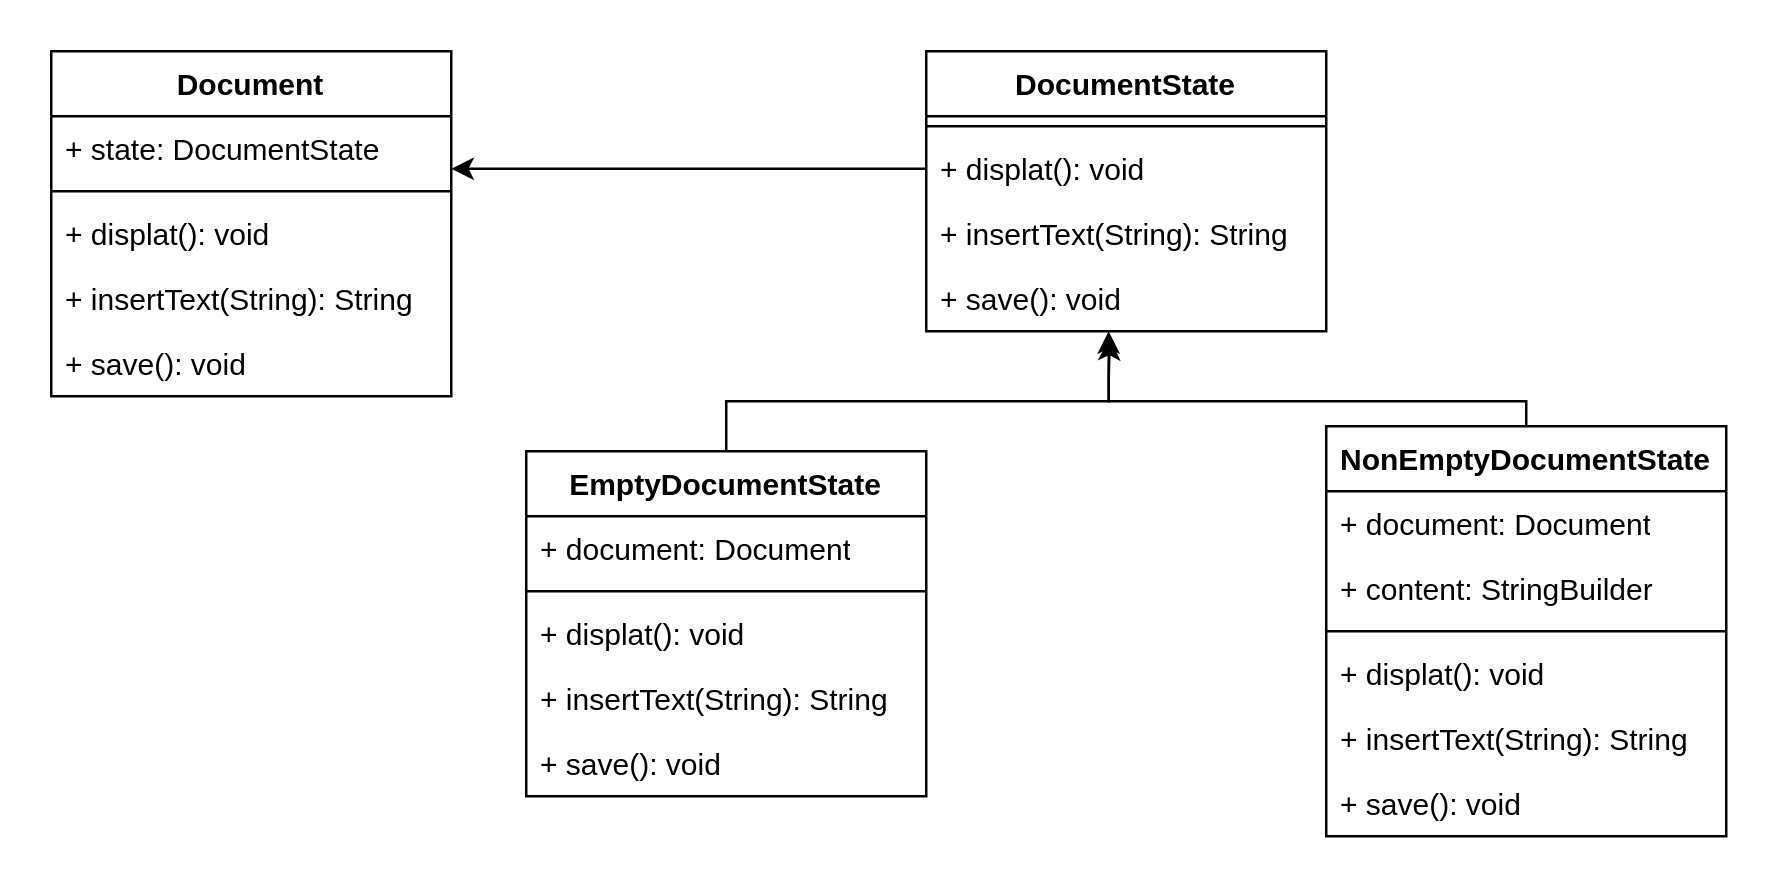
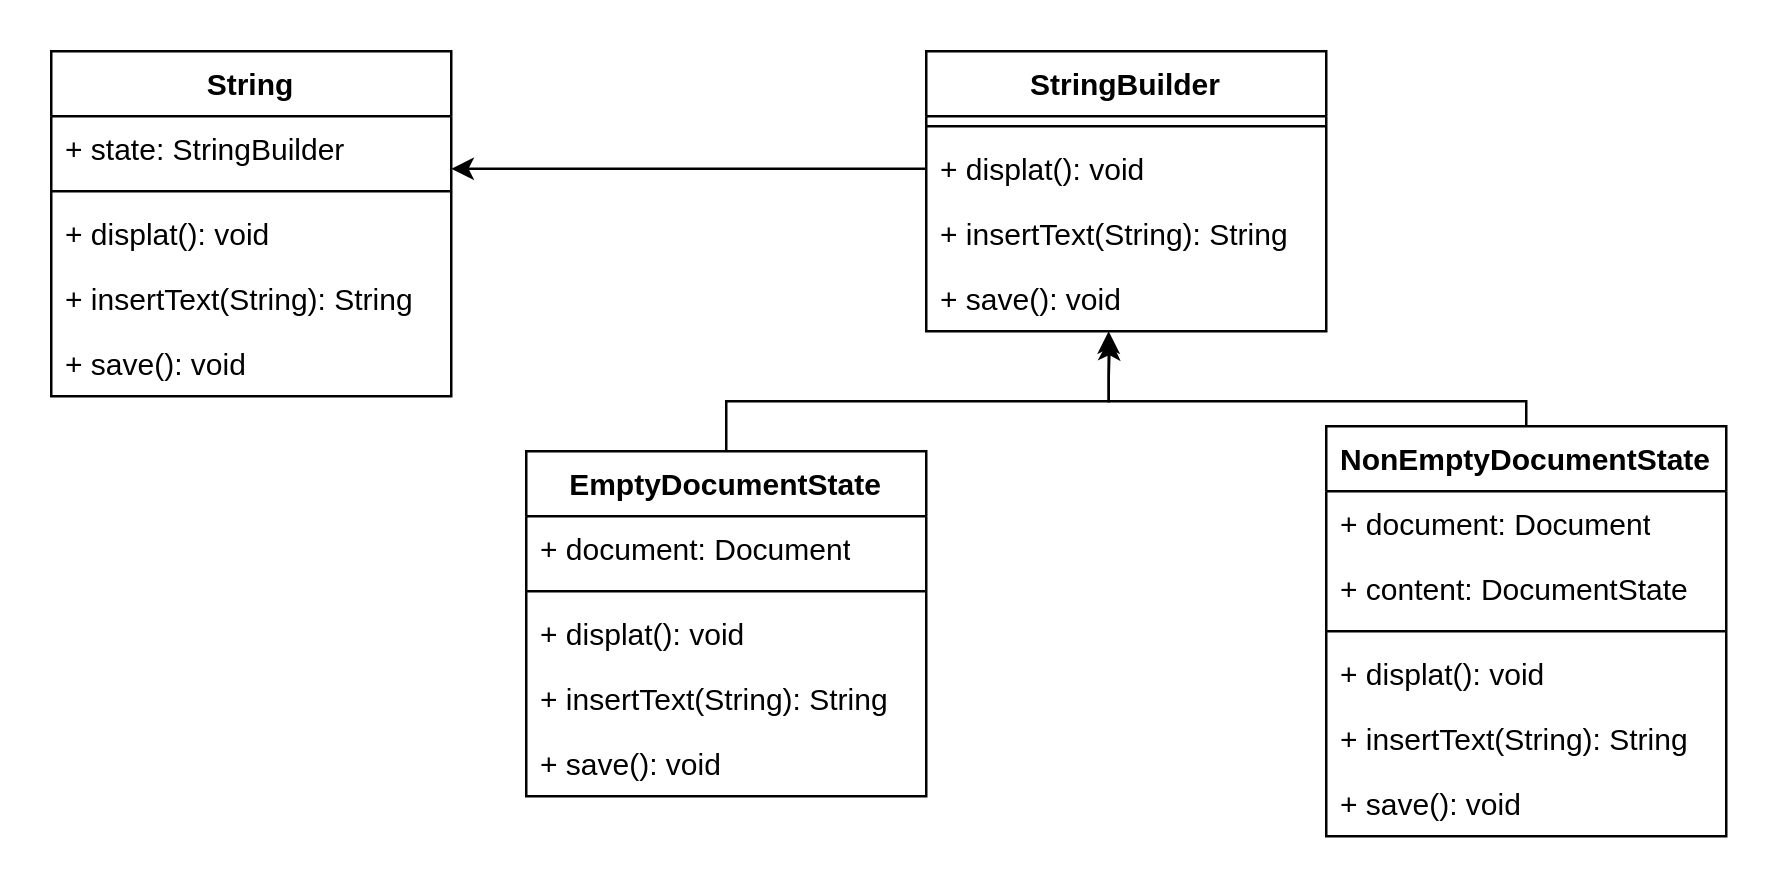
- <mxCell id="2" value="Document" style="swimlane;fontStyle=1;align=center;verticalAlign=top;childLayout=stackLayout;horizontal=1;startSize=26;horizontalStack=0;resizeParent=1;resizeParentMax=0;resizeLast=0;collapsible=1;marginBottom=0;whiteSpace=wrap;html=1;" vertex="1" parent="1"><mxGeometry x="20" y="20" width="160" height="138" as="geometry" /></mxCell>
+ <mxCell id="2" value="String" style="swimlane;fontStyle=1;align=center;verticalAlign=top;childLayout=stackLayout;horizontal=1;startSize=26;horizontalStack=0;resizeParent=1;resizeParentMax=0;resizeLast=0;collapsible=1;marginBottom=0;whiteSpace=wrap;html=1;" vertex="1" parent="1"><mxGeometry x="20" y="20" width="160" height="138" as="geometry" /></mxCell>
- <mxCell id="8" value="DocumentState" style="swimlane;fontStyle=1;align=center;verticalAlign=top;childLayout=stackLayout;horizontal=1;startSize=26;horizontalStack=0;resizeParent=1;resizeParentMax=0;resizeLast=0;collapsible=1;marginBottom=0;whiteSpace=wrap;html=1;" vertex="1" parent="1"><mxGeometry x="370" y="20" width="160" height="112" as="geometry" /></mxCell>
+ <mxCell id="8" value="StringBuilder" style="swimlane;fontStyle=1;align=center;verticalAlign=top;childLayout=stackLayout;horizontal=1;startSize=26;horizontalStack=0;resizeParent=1;resizeParentMax=0;resizeLast=0;collapsible=1;marginBottom=0;whiteSpace=wrap;html=1;" vertex="1" parent="1"><mxGeometry x="370" y="20" width="160" height="112" as="geometry" /></mxCell>
- <mxCell id="3" value="+ state: DocumentState" style="text;strokeColor=none;fillColor=none;align=left;verticalAlign=top;spacingLeft=4;spacingRight=4;overflow=hidden;rotatable=0;points=[[0,0.5],[1,0.5]];portConstraint=eastwest;whiteSpace=wrap;html=1;" vertex="1" parent="2"><mxGeometry y="26" width="160" height="26" as="geometry" /></mxCell>
+ <mxCell id="3" value="+ state: StringBuilder" style="text;strokeColor=none;fillColor=none;align=left;verticalAlign=top;spacingLeft=4;spacingRight=4;overflow=hidden;rotatable=0;points=[[0,0.5],[1,0.5]];portConstraint=eastwest;whiteSpace=wrap;html=1;" vertex="1" parent="2"><mxGeometry y="26" width="160" height="26" as="geometry" /></mxCell>
- <mxCell id="23" value="+ content: StringBuilder" style="text;strokeColor=none;fillColor=none;align=left;verticalAlign=top;spacingLeft=4;spacingRight=4;overflow=hidden;rotatable=0;points=[[0,0.5],[1,0.5]];portConstraint=eastwest;whiteSpace=wrap;html=1;" vertex="1" parent="21"><mxGeometry y="52" width="160" height="26" as="geometry" /></mxCell>
+ <mxCell id="23" value="+ content: DocumentState" style="text;strokeColor=none;fillColor=none;align=left;verticalAlign=top;spacingLeft=4;spacingRight=4;overflow=hidden;rotatable=0;points=[[0,0.5],[1,0.5]];portConstraint=eastwest;whiteSpace=wrap;html=1;" vertex="1" parent="21"><mxGeometry y="52" width="160" height="26" as="geometry" /></mxCell>
